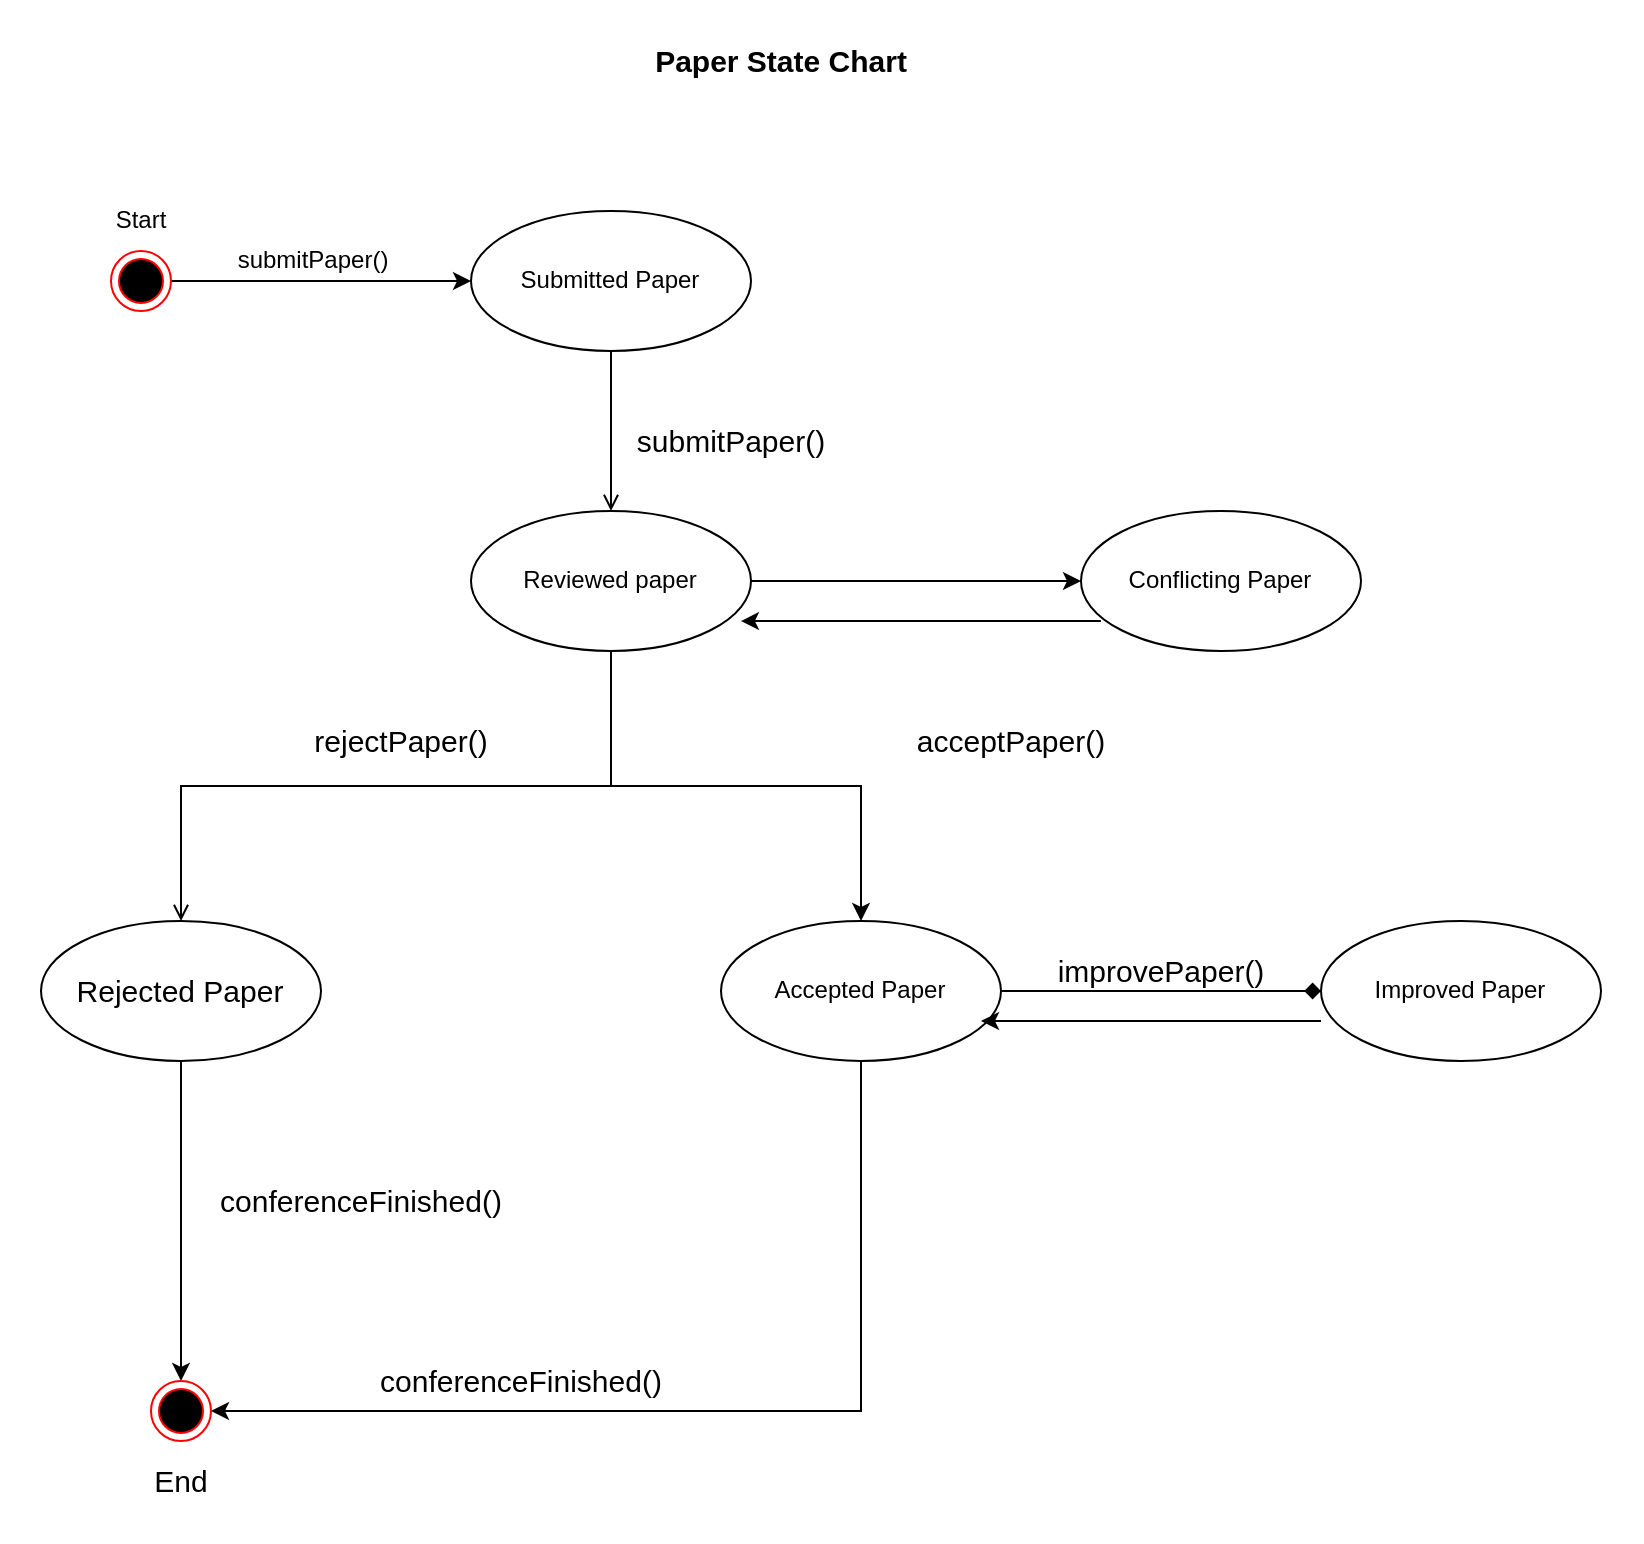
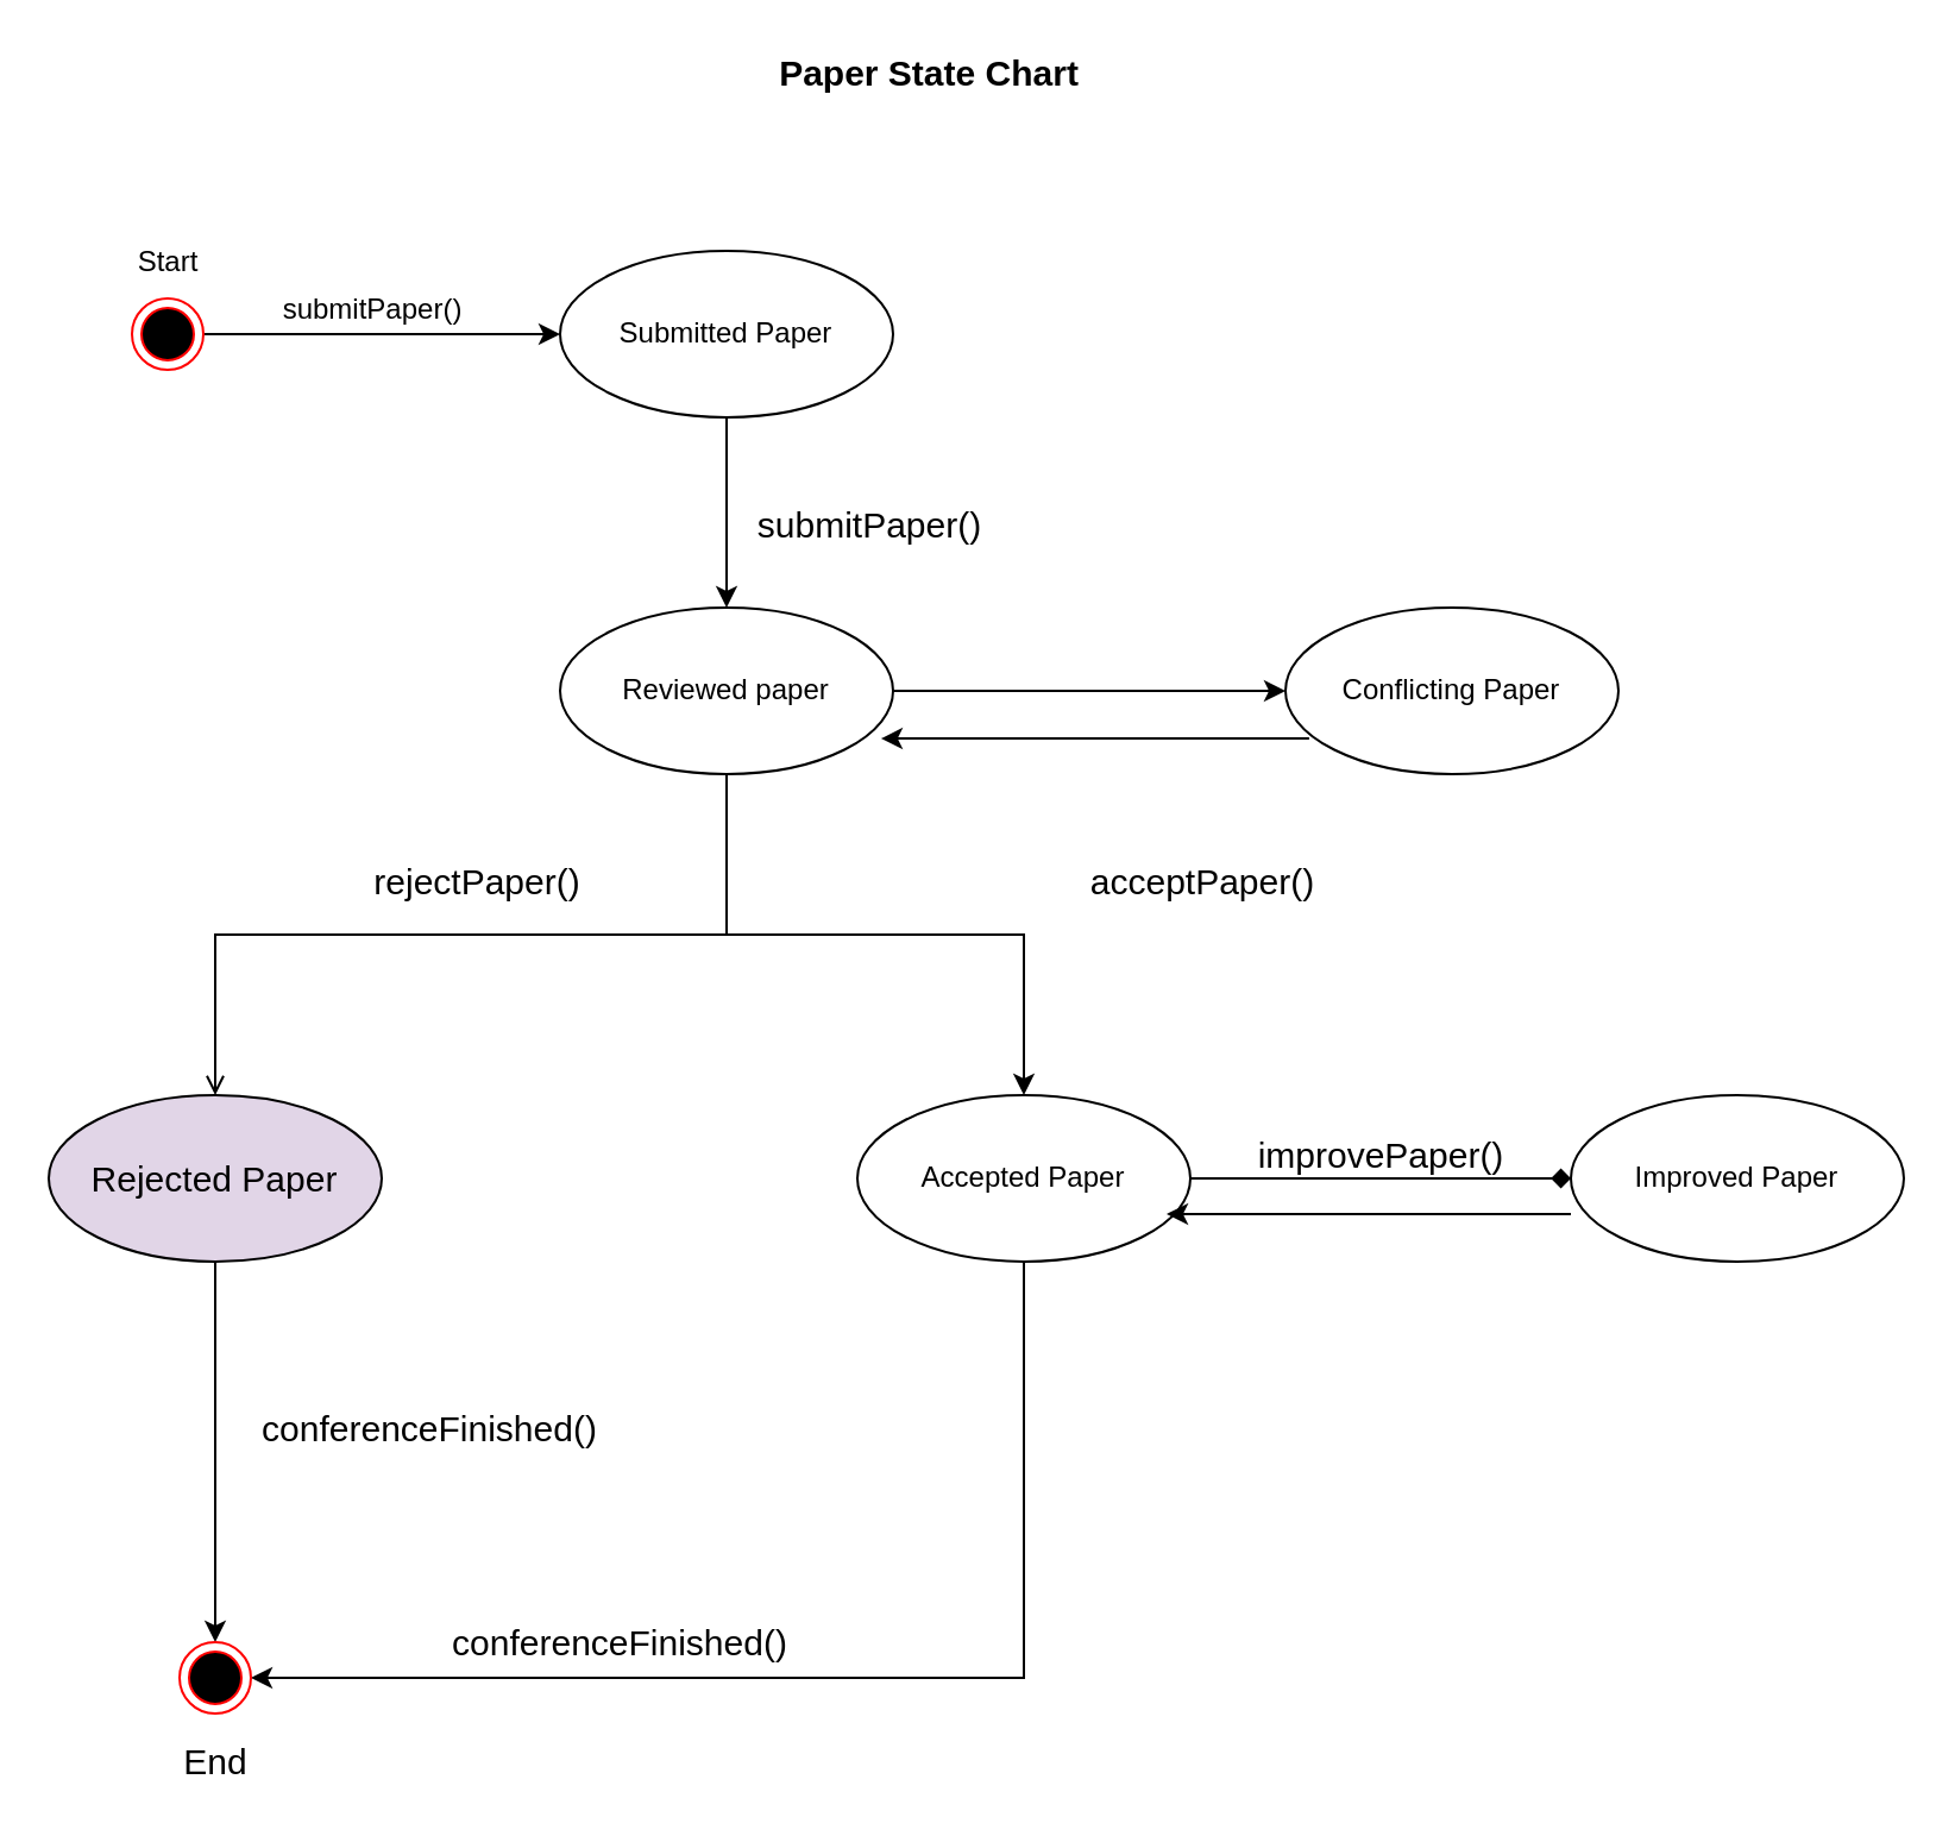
- <mxCell id="5" value="" style="edgeStyle=orthogonalEdgeStyle;rounded=0;orthogonalLoop=1;jettySize=auto;html=1;fontSize=15;endArrow=open;" edge="1" parent="1" source="6" target="10"><mxGeometry relative="1" as="geometry" /></mxCell>
+ <mxCell id="5" value="" style="edgeStyle=orthogonalEdgeStyle;rounded=0;orthogonalLoop=1;jettySize=auto;html=1;fontSize=15;" edge="1" parent="1" source="6" target="10"><mxGeometry relative="1" as="geometry" /></mxCell>
- <mxCell id="20" value="Rejected Paper" style="ellipse;whiteSpace=wrap;html=1;fontSize=15;" vertex="1" parent="1"><mxGeometry x="20" y="460" width="140" height="70" as="geometry" /></mxCell>
+ <mxCell id="20" value="Rejected Paper" style="ellipse;whiteSpace=wrap;html=1;fontSize=15;fillColor=#e1d5e7;" vertex="1" parent="1"><mxGeometry x="20" y="460" width="140" height="70" as="geometry" /></mxCell>
